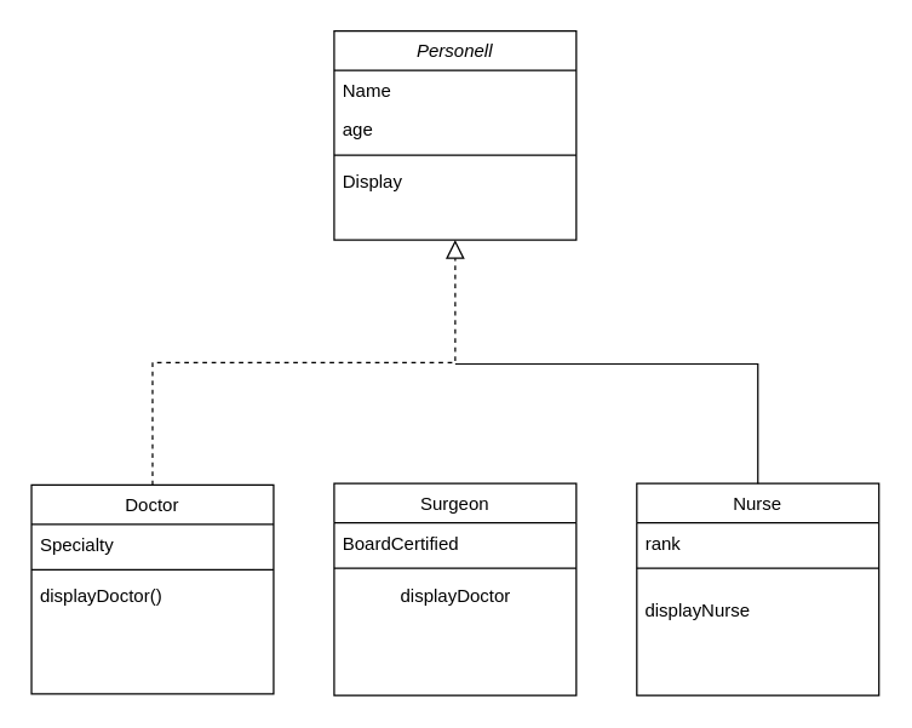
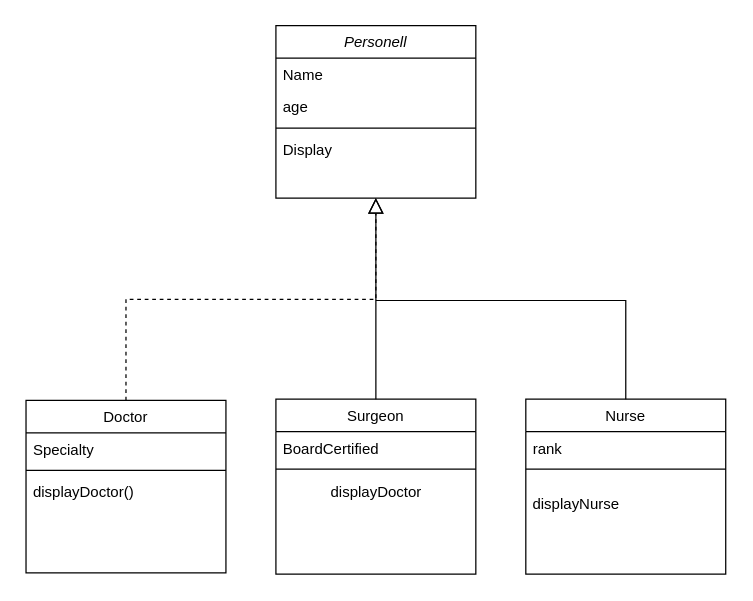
+ <mxCell id="16" value="" style="endArrow=block;endSize=10;endFill=0;shadow=0;strokeWidth=1;rounded=0;edgeStyle=elbowEdgeStyle;elbow=vertical;" edge="1" parent="1" source="12" target="2"><mxGeometry width="160" relative="1" as="geometry"><mxPoint x="120" y="333" as="sourcePoint" /><mxPoint x="220" y="231" as="targetPoint" /></mxGeometry></mxCell>
